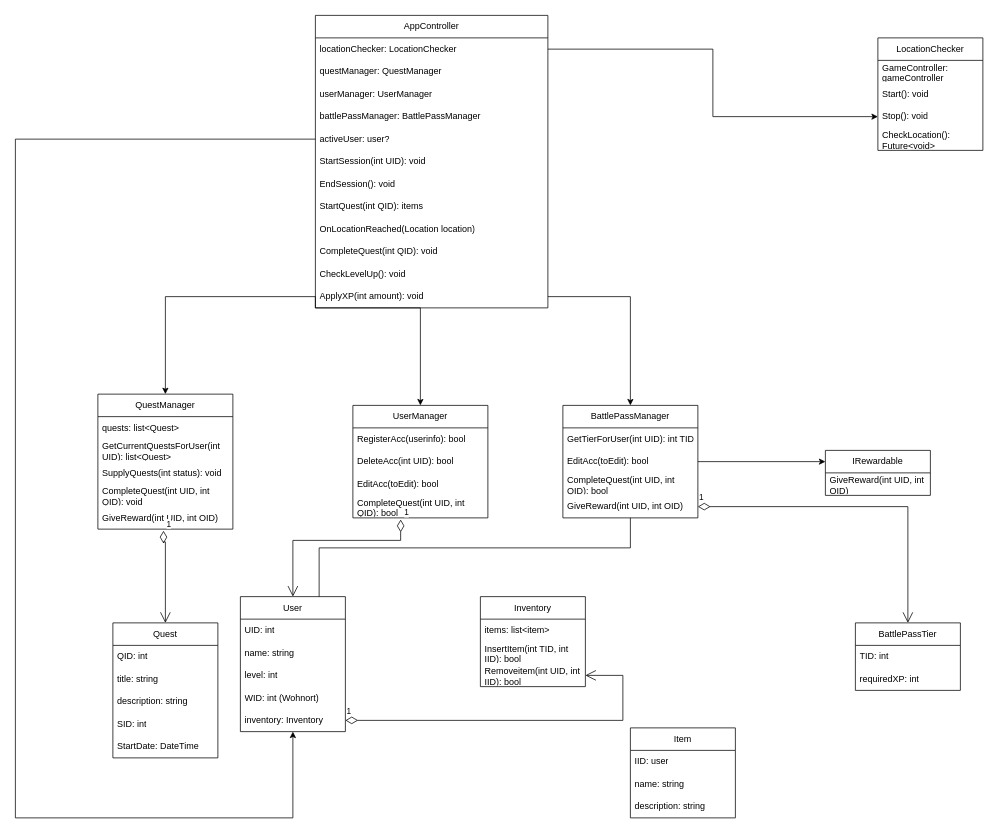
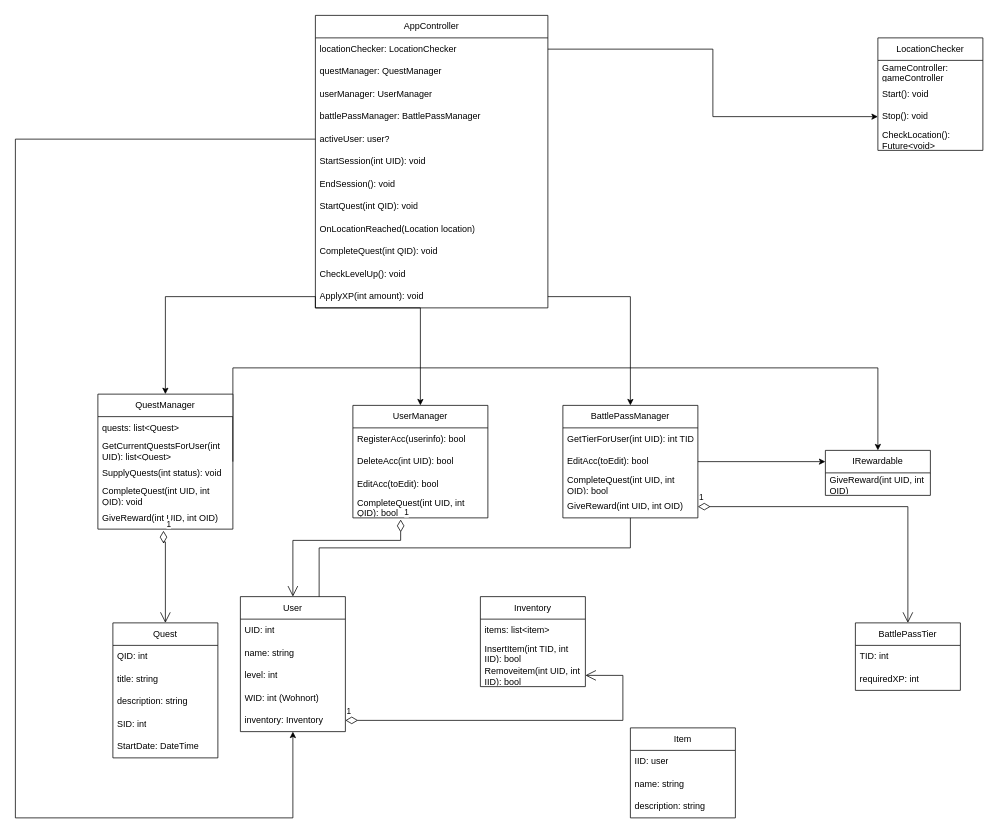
- <mxCell id="53" value="StartQuest(int QID): items" style="text;strokeColor=none;fillColor=none;align=left;verticalAlign=middle;spacingLeft=4;spacingRight=4;overflow=hidden;points=[[0,0.5],[1,0.5]];portConstraint=eastwest;rotatable=0;whiteSpace=wrap;html=1;" vertex="1" parent="45"><mxGeometry y="240" width="310" height="30" as="geometry" /></mxCell>
+ <mxCell id="53" value="StartQuest(int QID): void" style="text;strokeColor=none;fillColor=none;align=left;verticalAlign=middle;spacingLeft=4;spacingRight=4;overflow=hidden;points=[[0,0.5],[1,0.5]];portConstraint=eastwest;rotatable=0;whiteSpace=wrap;html=1;" vertex="1" parent="45"><mxGeometry y="240" width="310" height="30" as="geometry" /></mxCell>
+ <mxCell id="8" style="edgeStyle=orthogonalEdgeStyle;rounded=0;orthogonalLoop=1;jettySize=auto;html=1;exitX=1;exitY=0.5;exitDx=0;exitDy=0;entryX=0.5;entryY=0;entryDx=0;entryDy=0;" edge="1" parent="1" source="9" target="32"><mxGeometry relative="1" as="geometry"><mxPoint x="1100" y="615.571" as="targetPoint" /><Array as="points"><mxPoint x="310" y="490" /><mxPoint x="1170" y="490" /></Array></mxGeometry></mxCell>
